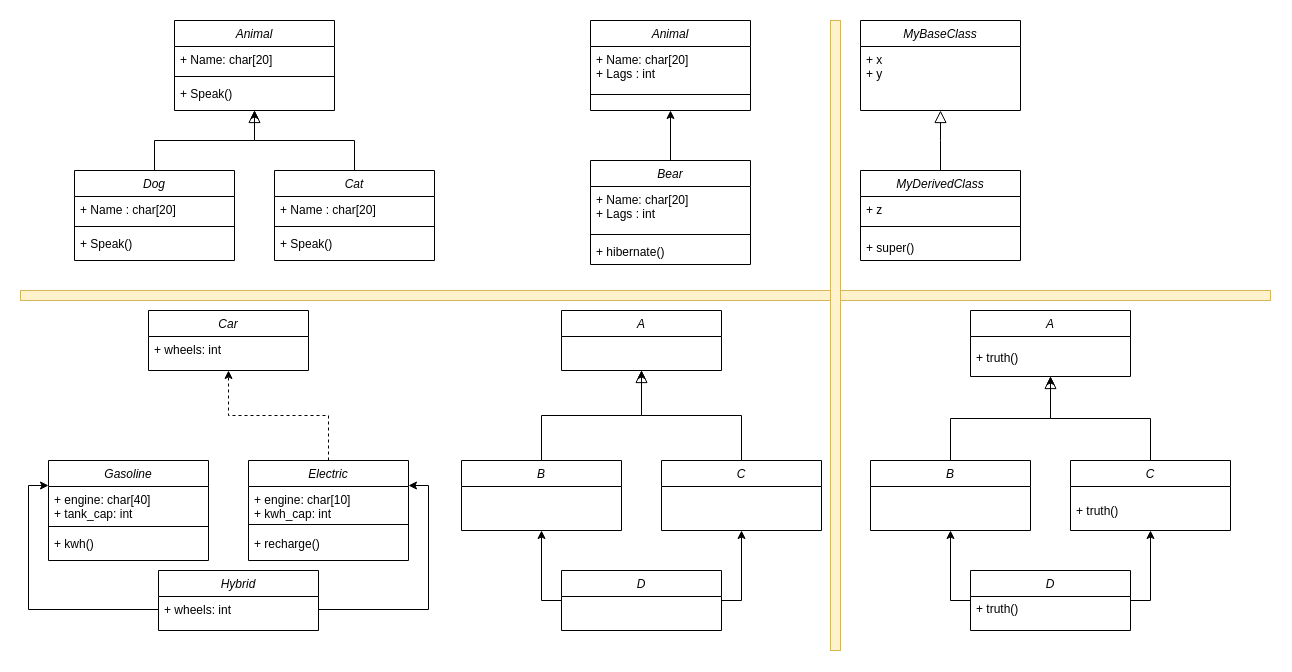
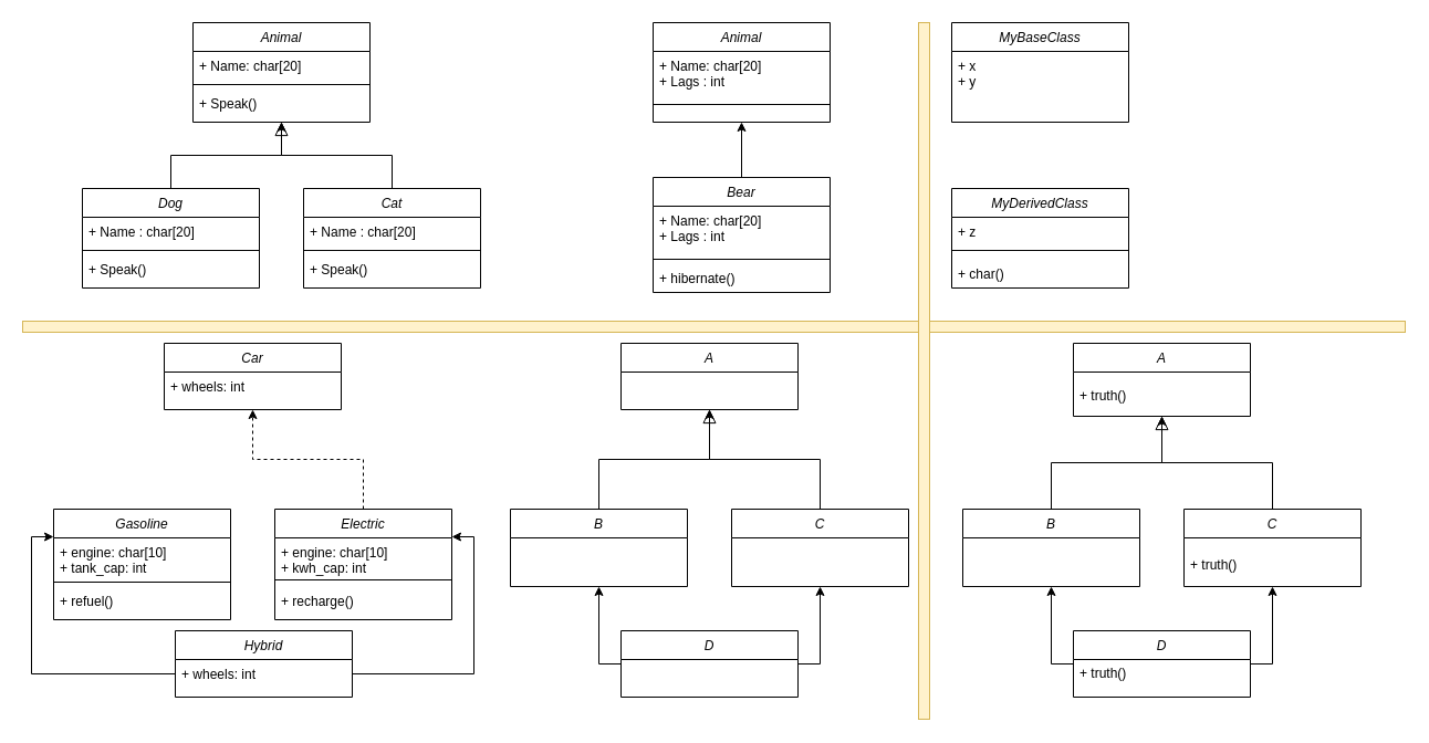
- <mxCell id="50" value="" style="endArrow=block;endSize=10;endFill=0;shadow=0;strokeWidth=1;rounded=0;edgeStyle=elbowEdgeStyle;elbow=vertical;" edge="1" parent="1" source="47" target="45"><mxGeometry width="160" relative="1" as="geometry"><mxPoint x="940" y="103" as="sourcePoint" /><mxPoint x="940" y="103" as="targetPoint" /></mxGeometry></mxCell>
- <mxCell id="55" value="+ super()" style="text;align=left;verticalAlign=top;spacingLeft=4;spacingRight=4;overflow=hidden;rotatable=0;points=[[0,0.5],[1,0.5]];portConstraint=eastwest;" vertex="1" parent="1"><mxGeometry x="860" y="234" width="160" height="26" as="geometry" /></mxCell>
+ <mxCell id="55" value="+ char()" style="text;align=left;verticalAlign=top;spacingLeft=4;spacingRight=4;overflow=hidden;rotatable=0;points=[[0,0.5],[1,0.5]];portConstraint=eastwest;" vertex="1" parent="1"><mxGeometry x="860" y="234" width="160" height="26" as="geometry" /></mxCell>
- <mxCell id="28" value="+ engine: char[40]&#10;+ tank_cap: int" style="text;align=left;verticalAlign=top;spacingLeft=4;spacingRight=4;overflow=hidden;rotatable=0;points=[[0,0.5],[1,0.5]];portConstraint=eastwest;" vertex="1" parent="27"><mxGeometry y="26" width="160" height="74" as="geometry" /></mxCell>
+ <mxCell id="28" value="+ engine: char[10]&#10;+ tank_cap: int" style="text;align=left;verticalAlign=top;spacingLeft=4;spacingRight=4;overflow=hidden;rotatable=0;points=[[0,0.5],[1,0.5]];portConstraint=eastwest;" vertex="1" parent="27"><mxGeometry y="26" width="160" height="74" as="geometry" /></mxCell>
- <mxCell id="52" value="+ kwh()" style="text;align=left;verticalAlign=top;spacingLeft=4;spacingRight=4;overflow=hidden;rotatable=0;points=[[0,0.5],[1,0.5]];portConstraint=eastwest;fontStyle=0" vertex="1" parent="1"><mxGeometry x="48" y="530" width="160" height="30" as="geometry" /></mxCell>
+ <mxCell id="52" value="+ refuel()" style="text;align=left;verticalAlign=top;spacingLeft=4;spacingRight=4;overflow=hidden;rotatable=0;points=[[0,0.5],[1,0.5]];portConstraint=eastwest;fontStyle=0" vertex="1" parent="1"><mxGeometry x="48" y="530" width="160" height="30" as="geometry" /></mxCell>
